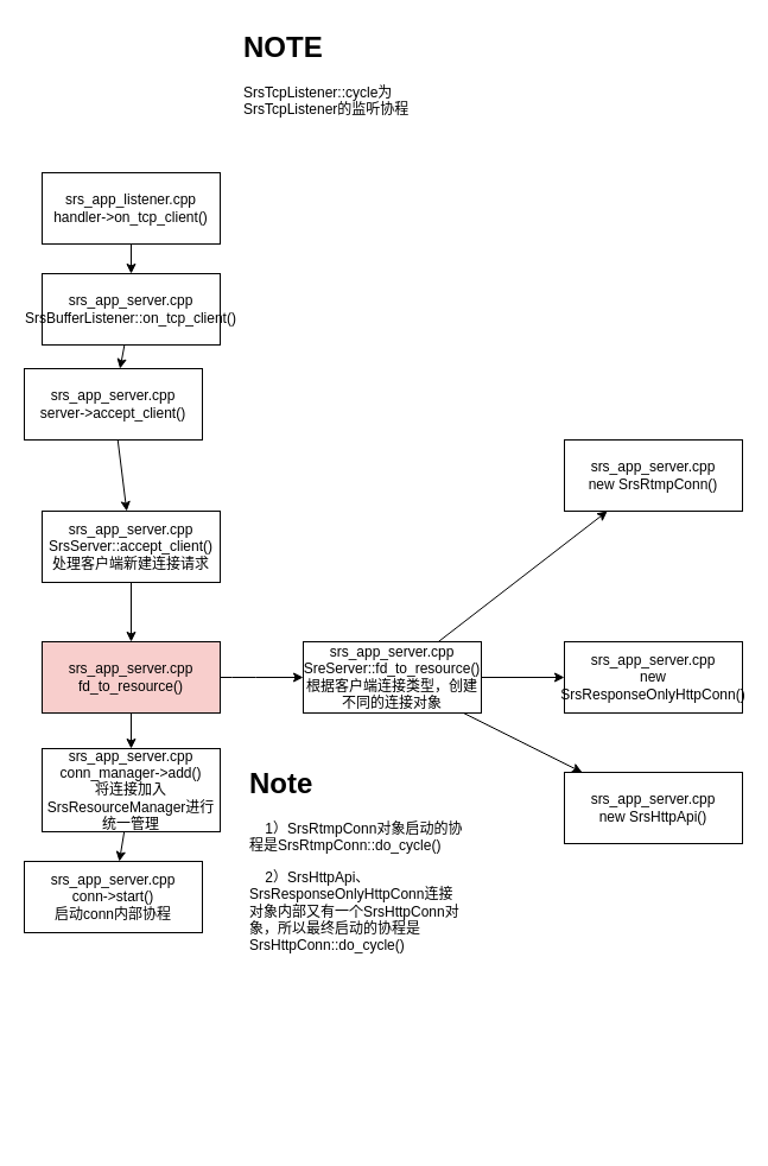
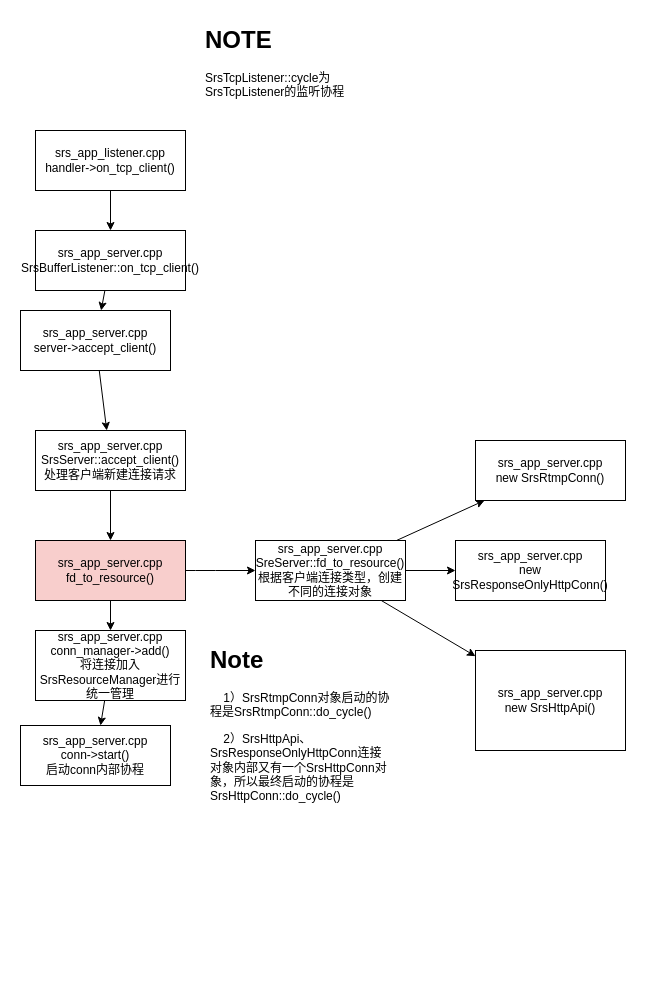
- <mxCell id="4" value="srs_app_listener.cpp&lt;br&gt;handler-&amp;gt;on_tcp_client()" style="rounded=0;whiteSpace=wrap;html=1;" parent="1" vertex="1"><mxGeometry x="35" y="145" width="150" height="60" as="geometry" /></mxCell>
+ <mxCell id="4" value="srs_app_listener.cpp&lt;br&gt;handler-&amp;gt;on_tcp_client()" style="rounded=0;whiteSpace=wrap;html=1;" parent="1" vertex="1"><mxGeometry x="35" y="130" width="150" height="60" as="geometry" /></mxCell>
- <mxCell id="21" value="srs_app_server.cpp&lt;br&gt;new SrsRtmpConn()" style="rounded=0;whiteSpace=wrap;html=1;" parent="1" vertex="1"><mxGeometry x="475" y="370" width="150" height="60" as="geometry" /></mxCell>
+ <mxCell id="21" value="srs_app_server.cpp&lt;br&gt;new SrsRtmpConn()" style="rounded=0;whiteSpace=wrap;html=1;" parent="1" vertex="1"><mxGeometry x="475" y="440" width="150" height="60" as="geometry" /></mxCell>
- <mxCell id="23" value="srs_app_server.cpp&lt;br&gt;new SrsResponseOnlyHttpConn()" style="rounded=0;whiteSpace=wrap;html=1;" parent="1" vertex="1"><mxGeometry x="475" y="540" width="150" height="60" as="geometry" /></mxCell>
+ <mxCell id="23" value="srs_app_server.cpp&lt;br&gt;new SrsResponseOnlyHttpConn()" style="rounded=0;whiteSpace=wrap;html=1;" parent="1" vertex="1"><mxGeometry x="455" y="540" width="150" height="60" as="geometry" /></mxCell>
- <mxCell id="22" value="srs_app_server.cpp&lt;br&gt;new SrsHttpApi()" style="rounded=0;whiteSpace=wrap;html=1;" parent="1" vertex="1"><mxGeometry x="475" y="650" width="150" height="60" as="geometry" /></mxCell>
+ <mxCell id="22" value="srs_app_server.cpp&lt;br&gt;new SrsHttpApi()" style="rounded=0;whiteSpace=wrap;html=1;" parent="1" vertex="1"><mxGeometry x="475" y="650" width="150" height="100" as="geometry" /></mxCell>
